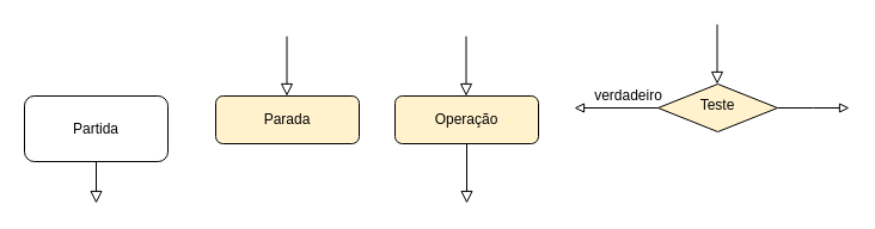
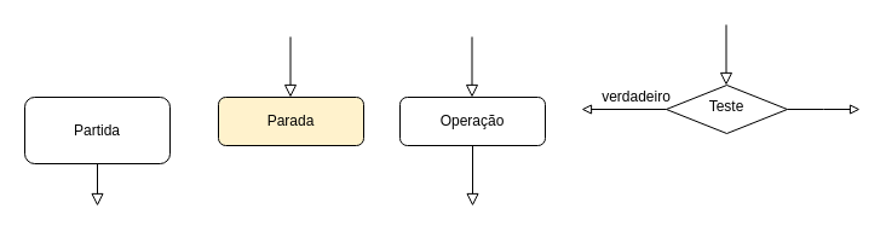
- <mxCell id="6" value="Teste" style="rhombus;whiteSpace=wrap;html=1;shadow=0;fontFamily=Helvetica;fontSize=12;align=center;strokeWidth=1;spacing=6;spacingTop=-4;fillColor=#fff2cc;" parent="1" vertex="1"><mxGeometry x="550" y="70" width="100" height="40" as="geometry" /></mxCell>
+ <mxCell id="6" value="Teste" style="rhombus;whiteSpace=wrap;html=1;shadow=0;fontFamily=Helvetica;fontSize=12;align=center;strokeWidth=1;spacing=6;spacingTop=-4;" parent="1" vertex="1"><mxGeometry x="550" y="70" width="100" height="40" as="geometry" /></mxCell>
- <mxCell id="8" value="Operação" style="rounded=1;whiteSpace=wrap;html=1;fontSize=12;glass=0;strokeWidth=1;shadow=0;fillColor=#fff2cc;" vertex="1" parent="1"><mxGeometry x="330" y="80" width="120" height="40" as="geometry" /></mxCell>
+ <mxCell id="8" value="Operação" style="rounded=1;whiteSpace=wrap;html=1;fontSize=12;glass=0;strokeWidth=1;shadow=0;" vertex="1" parent="1"><mxGeometry x="330" y="80" width="120" height="40" as="geometry" /></mxCell>
